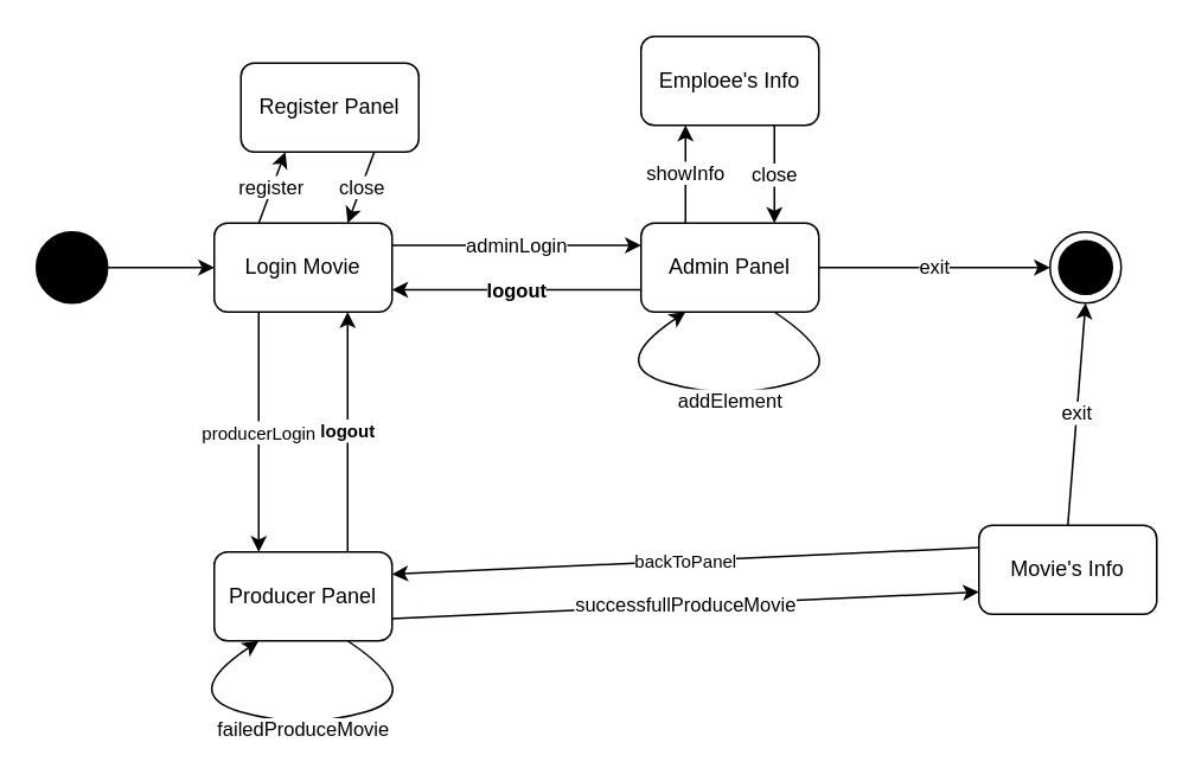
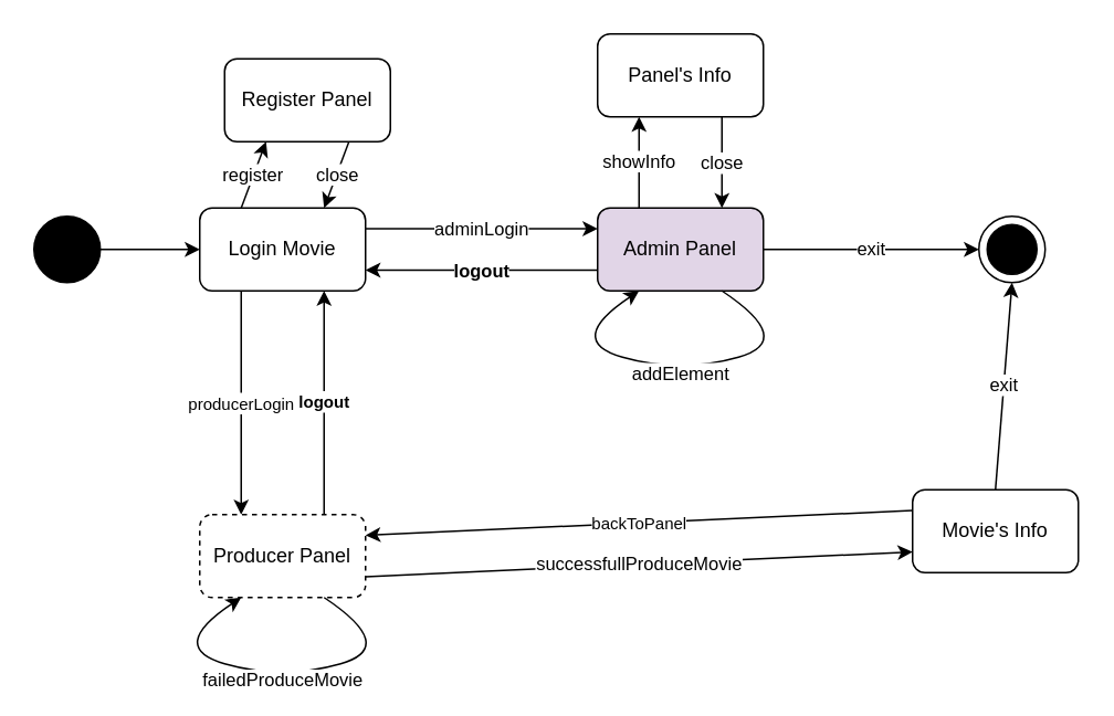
- <mxCell id="11" value="Emploee's Info" style="rounded=1;whiteSpace=wrap;html=1;" vertex="1" parent="1"><mxGeometry x="360" y="20" width="100" height="50" as="geometry" /></mxCell>
+ <mxCell id="11" value="Panel's Info" style="rounded=1;whiteSpace=wrap;html=1;" vertex="1" parent="1"><mxGeometry x="360" y="20" width="100" height="50" as="geometry" /></mxCell>
- <mxCell id="6" value="Admin Panel" style="rounded=1;whiteSpace=wrap;html=1;" vertex="1" parent="1"><mxGeometry x="360" y="125" width="100" height="50" as="geometry" /></mxCell>
+ <mxCell id="6" value="Admin Panel" style="rounded=1;whiteSpace=wrap;html=1;fillColor=#e1d5e7;" vertex="1" parent="1"><mxGeometry x="360" y="125" width="100" height="50" as="geometry" /></mxCell>
- <mxCell id="9" value="Producer Panel" style="rounded=1;whiteSpace=wrap;html=1;" vertex="1" parent="1"><mxGeometry x="120" y="310" width="100" height="50" as="geometry" /></mxCell>
+ <mxCell id="9" value="Producer Panel" style="rounded=1;whiteSpace=wrap;html=1;dashed=1;" vertex="1" parent="1"><mxGeometry x="120" y="310" width="100" height="50" as="geometry" /></mxCell>
